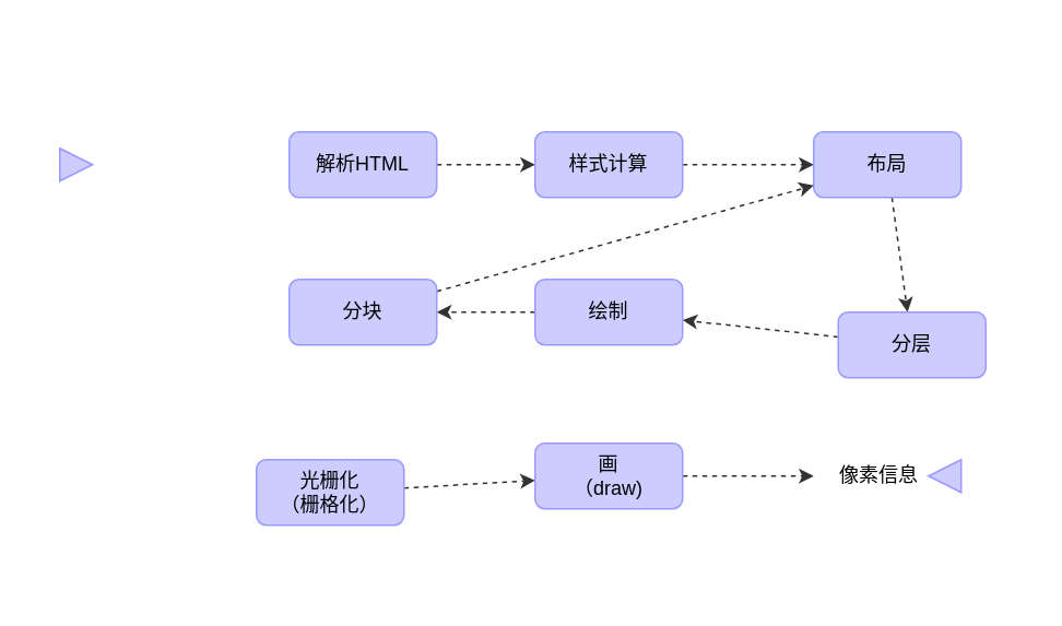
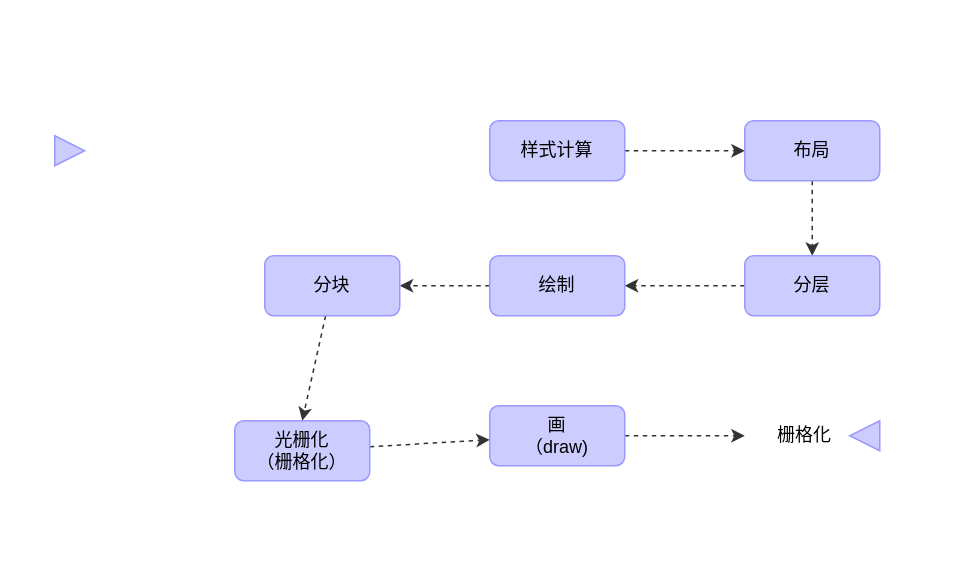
- <mxCell id="4" value="解析HTML" style="rounded=1;whiteSpace=wrap;html=1;fillColor=#CCCCFF;fontColor=#000000;strokeColor=#9999FF;" vertex="1" parent="1"><mxGeometry x="176" y="80" width="90" height="40" as="geometry" /></mxCell>
- <mxCell id="3" style="edgeStyle=none;html=1;entryX=0;entryY=0.5;entryDx=0;entryDy=0;dashed=1;strokeColor=#333333;fontColor=#000000;" edge="1" parent="1" source="4" target="7"><mxGeometry relative="1" as="geometry" /></mxCell>
- <mxCell id="14" style="edgeStyle=none;html=1;dashed=1;strokeColor=#333333;fontColor=#000000;" edge="1" parent="1" source="15" target="9"><mxGeometry relative="1" as="geometry" /></mxCell>
+ <mxCell id="14" style="edgeStyle=none;html=1;entryX=0.5;entryY=0;entryDx=0;entryDy=0;dashed=1;strokeColor=#333333;fontColor=#000000;" edge="1" parent="1" source="15" target="17"><mxGeometry relative="1" as="geometry" /></mxCell>
- <mxCell id="11" value="分层" style="rounded=1;whiteSpace=wrap;html=1;fillColor=#CCCCFF;fontColor=#000000;strokeColor=#9999FF;" vertex="1" parent="1"><mxGeometry x="511" y="190" width="90" height="40" as="geometry" /></mxCell>
+ <mxCell id="11" value="分层" style="rounded=1;whiteSpace=wrap;html=1;fillColor=#CCCCFF;fontColor=#000000;strokeColor=#9999FF;" vertex="1" parent="1"><mxGeometry x="496" y="170" width="90" height="40" as="geometry" /></mxCell>
- <mxCell id="20" value="像素信息" style="rounded=1;whiteSpace=wrap;html=1;fillColor=none;fontColor=#000000;strokeColor=none;" vertex="1" parent="1"><mxGeometry x="496" y="270" width="80" height="40" as="geometry" /></mxCell>
+ <mxCell id="20" value="栅格化" style="rounded=1;whiteSpace=wrap;html=1;fillColor=none;fontColor=#000000;strokeColor=none;" vertex="1" parent="1"><mxGeometry x="496" y="270" width="80" height="40" as="geometry" /></mxCell>
